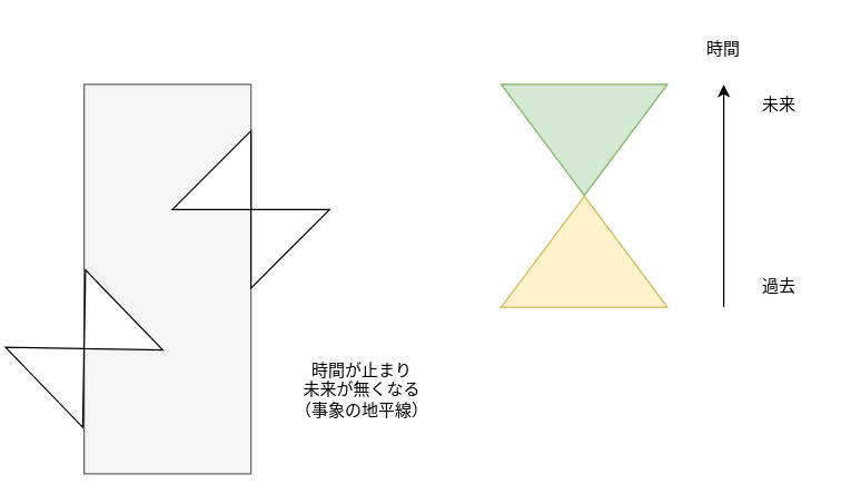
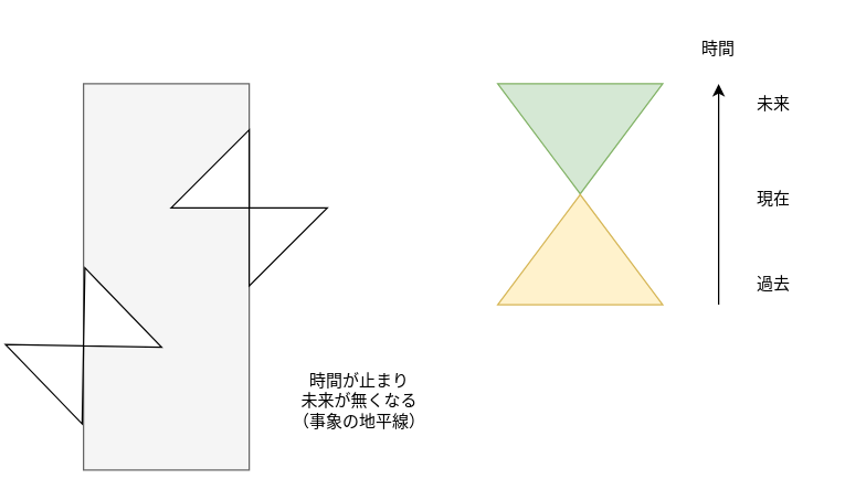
+ <mxCell id="11" value="現在" style="text;html=1;align=center;verticalAlign=middle;whiteSpace=wrap;rounded=0;" vertex="1" parent="1"><mxGeometry x="530" y="129.12" width="60" height="30" as="geometry" /></mxCell>
- <mxCell id="5" value="時間が止まり&lt;div&gt;未来が無くなる&lt;/div&gt;&lt;div&gt;（事象の地平線）&lt;/div&gt;" style="text;html=1;align=center;verticalAlign=middle;whiteSpace=wrap;rounded=0;" vertex="1" parent="1"><mxGeometry x="200" y="250" width="120" height="60" as="geometry" /></mxCell>
+ <mxCell id="5" value="時間が止まり&lt;div&gt;未来が無くなる&lt;/div&gt;&lt;div&gt;（事象の地平線）&lt;/div&gt;" style="text;html=1;align=center;verticalAlign=middle;whiteSpace=wrap;rounded=0;" vertex="1" parent="1"><mxGeometry x="200" y="260" width="120" height="60" as="geometry" /></mxCell>
